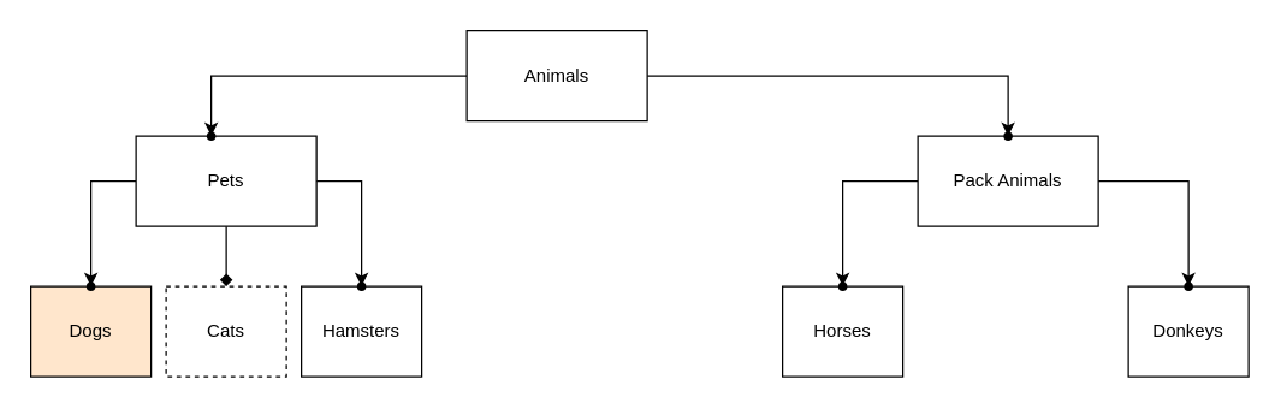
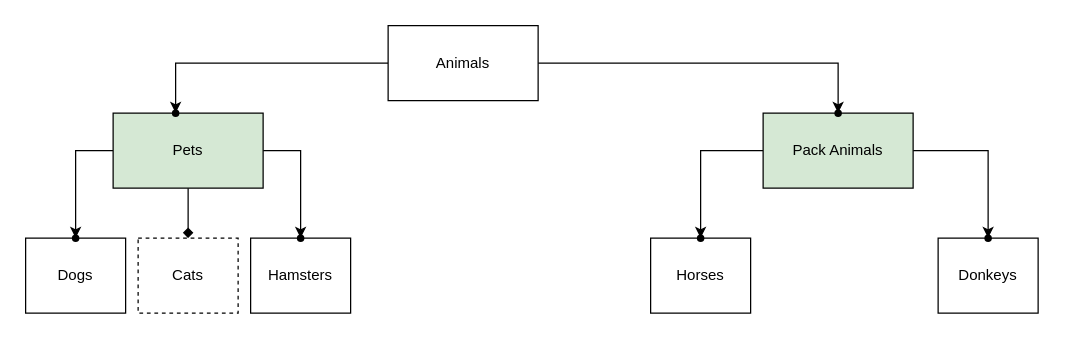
- <mxCell id="8" value="Pets" style="rounded=0;whiteSpace=wrap;html=1;" vertex="1" parent="1"><mxGeometry x="90" y="90" width="120" height="60" as="geometry" /></mxCell>
+ <mxCell id="8" value="Pets" style="rounded=0;whiteSpace=wrap;html=1;fillColor=#d5e8d4;" vertex="1" parent="1"><mxGeometry x="90" y="90" width="120" height="60" as="geometry" /></mxCell>
- <mxCell id="11" value="Pack Animals" style="rounded=0;whiteSpace=wrap;html=1;" vertex="1" parent="1"><mxGeometry x="610" y="90" width="120" height="60" as="geometry" /></mxCell>
+ <mxCell id="11" value="Pack Animals" style="rounded=0;whiteSpace=wrap;html=1;fillColor=#d5e8d4;" vertex="1" parent="1"><mxGeometry x="610" y="90" width="120" height="60" as="geometry" /></mxCell>
- <mxCell id="12" value="Dogs" style="rounded=0;whiteSpace=wrap;html=1;fillColor=#ffe6cc;" vertex="1" parent="1"><mxGeometry x="20" y="190" width="80" height="60" as="geometry" /></mxCell>
+ <mxCell id="12" value="Dogs" style="rounded=0;whiteSpace=wrap;html=1;" vertex="1" parent="1"><mxGeometry x="20" y="190" width="80" height="60" as="geometry" /></mxCell>
